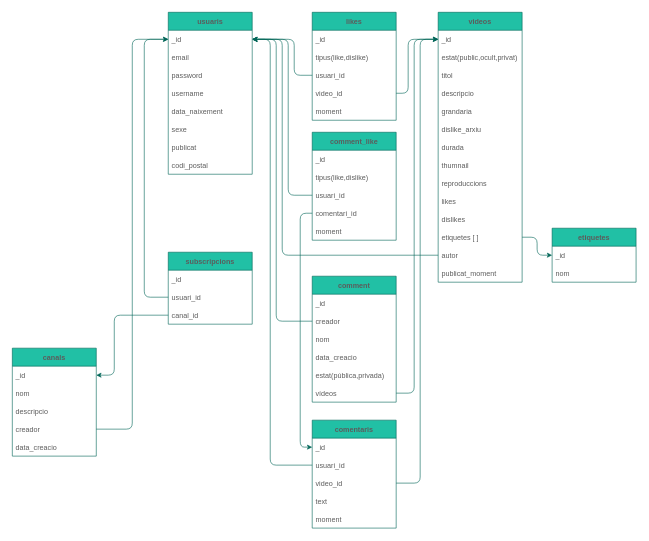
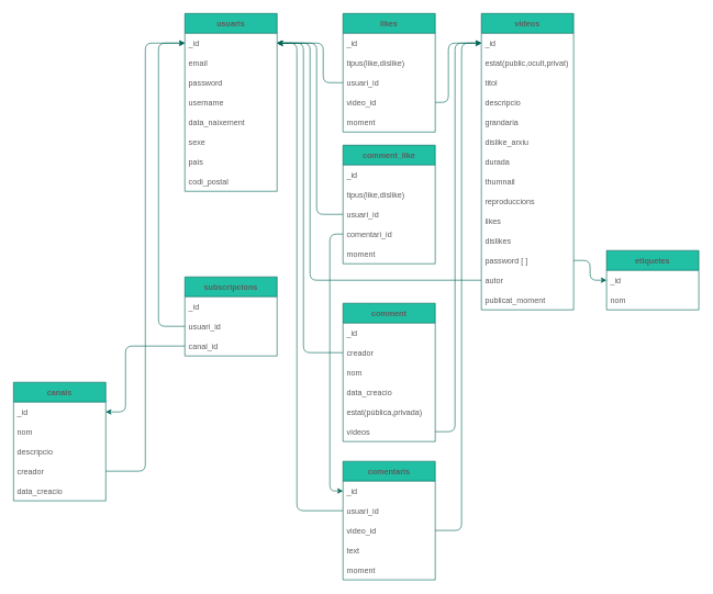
- <mxCell id="9" value="publicat" style="text;strokeColor=none;fillColor=none;align=left;verticalAlign=middle;spacingLeft=4;spacingRight=4;overflow=hidden;points=[[0,0.5],[1,0.5]];portConstraint=eastwest;rotatable=0;rounded=0;sketch=0;fontColor=#5C5C5C;" vertex="1" parent="2"><mxGeometry y="210" width="140" height="30" as="geometry" /></mxCell>
+ <mxCell id="9" value="pais" style="text;strokeColor=none;fillColor=none;align=left;verticalAlign=middle;spacingLeft=4;spacingRight=4;overflow=hidden;points=[[0,0.5],[1,0.5]];portConstraint=eastwest;rotatable=0;rounded=0;sketch=0;fontColor=#5C5C5C;" vertex="1" parent="2"><mxGeometry y="210" width="140" height="30" as="geometry" /></mxCell>
- <mxCell id="23" value="etiquetes [ ]" style="text;strokeColor=none;fillColor=none;align=left;verticalAlign=middle;spacingLeft=4;spacingRight=4;overflow=hidden;points=[[0,0.5],[1,0.5]];portConstraint=eastwest;rotatable=0;rounded=0;sketch=0;fontColor=#5C5C5C;" vertex="1" parent="11"><mxGeometry y="360" width="140" height="30" as="geometry" /></mxCell>
+ <mxCell id="23" value="password [ ]" style="text;strokeColor=none;fillColor=none;align=left;verticalAlign=middle;spacingLeft=4;spacingRight=4;overflow=hidden;points=[[0,0.5],[1,0.5]];portConstraint=eastwest;rotatable=0;rounded=0;sketch=0;fontColor=#5C5C5C;" vertex="1" parent="11"><mxGeometry y="360" width="140" height="30" as="geometry" /></mxCell>
